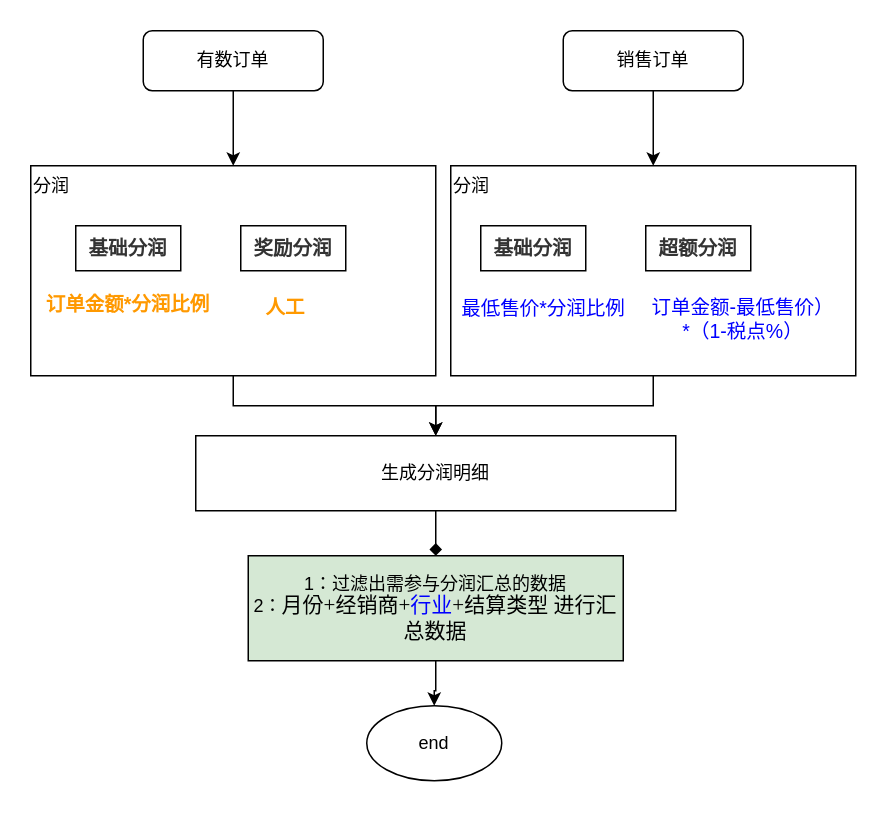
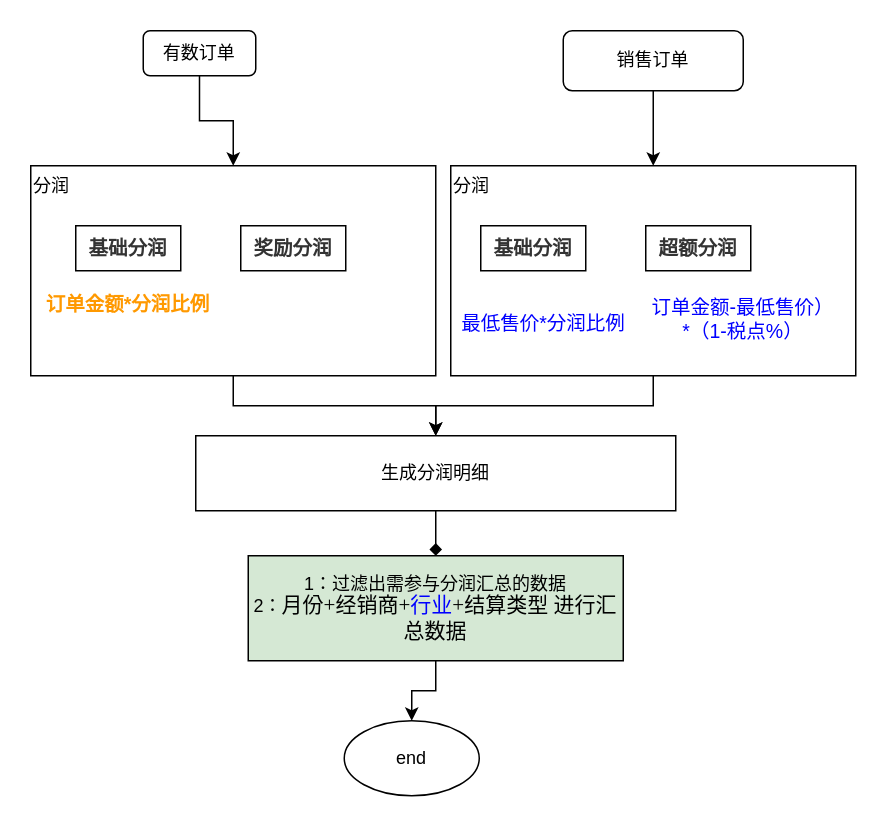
- <mxCell id="3" value="有数订单" style="rounded=1;whiteSpace=wrap;html=1;align=center;verticalAlign=middle;" vertex="1" parent="1"><mxGeometry x="95" y="20" width="120" height="40" as="geometry" /></mxCell>
+ <mxCell id="3" value="有数订单" style="rounded=1;whiteSpace=wrap;html=1;align=center;verticalAlign=middle;" vertex="1" parent="1"><mxGeometry x="95" y="20" width="75" height="30" as="geometry" /></mxCell>
- <mxCell id="15" value="&lt;span style=&quot;color: rgb(255, 153, 0); font-family: &amp;quot;Arial Negreta&amp;quot;, &amp;quot;Arial Normal&amp;quot;, Arial; font-size: 13px; font-weight: 700;&quot;&gt;人工&lt;/span&gt;" style="text;html=1;strokeColor=none;fillColor=none;align=center;verticalAlign=top;whiteSpace=wrap;rounded=0;spacingBottom=3;" vertex="1" parent="1"><mxGeometry x="160" y="190" width="60" height="30" as="geometry" /></mxCell>
- <mxCell id="16" value="&lt;span style=&quot;color: rgb(0, 0, 255); font-family: &amp;quot;Arial Normal&amp;quot;, Arial; font-size: 13px;&quot;&gt;最低售价*分润比例&lt;/span&gt;" style="text;html=1;strokeColor=none;fillColor=none;align=center;verticalAlign=middle;whiteSpace=wrap;rounded=0;" vertex="1" parent="1"><mxGeometry x="304" y="190" width="116" height="30" as="geometry" /></mxCell>
+ <mxCell id="16" value="&lt;span style=&quot;color: rgb(0, 0, 255); font-family: &amp;quot;Arial Normal&amp;quot;, Arial; font-size: 13px;&quot;&gt;最低售价*分润比例&lt;/span&gt;" style="text;html=1;strokeColor=none;fillColor=none;align=center;verticalAlign=middle;whiteSpace=wrap;rounded=0;" vertex="1" parent="1"><mxGeometry x="304" y="200" width="116" height="30" as="geometry" /></mxCell>
- <mxCell id="22" value="end" style="ellipse;whiteSpace=wrap;html=1;rounded=0;fontFamily=Helvetica;" vertex="1" parent="1"><mxGeometry x="244" y="470" width="90" height="50" as="geometry" /></mxCell>
+ <mxCell id="22" value="end" style="ellipse;whiteSpace=wrap;html=1;rounded=0;fontFamily=Helvetica;" vertex="1" parent="1"><mxGeometry x="229" y="480" width="90" height="50" as="geometry" /></mxCell>
